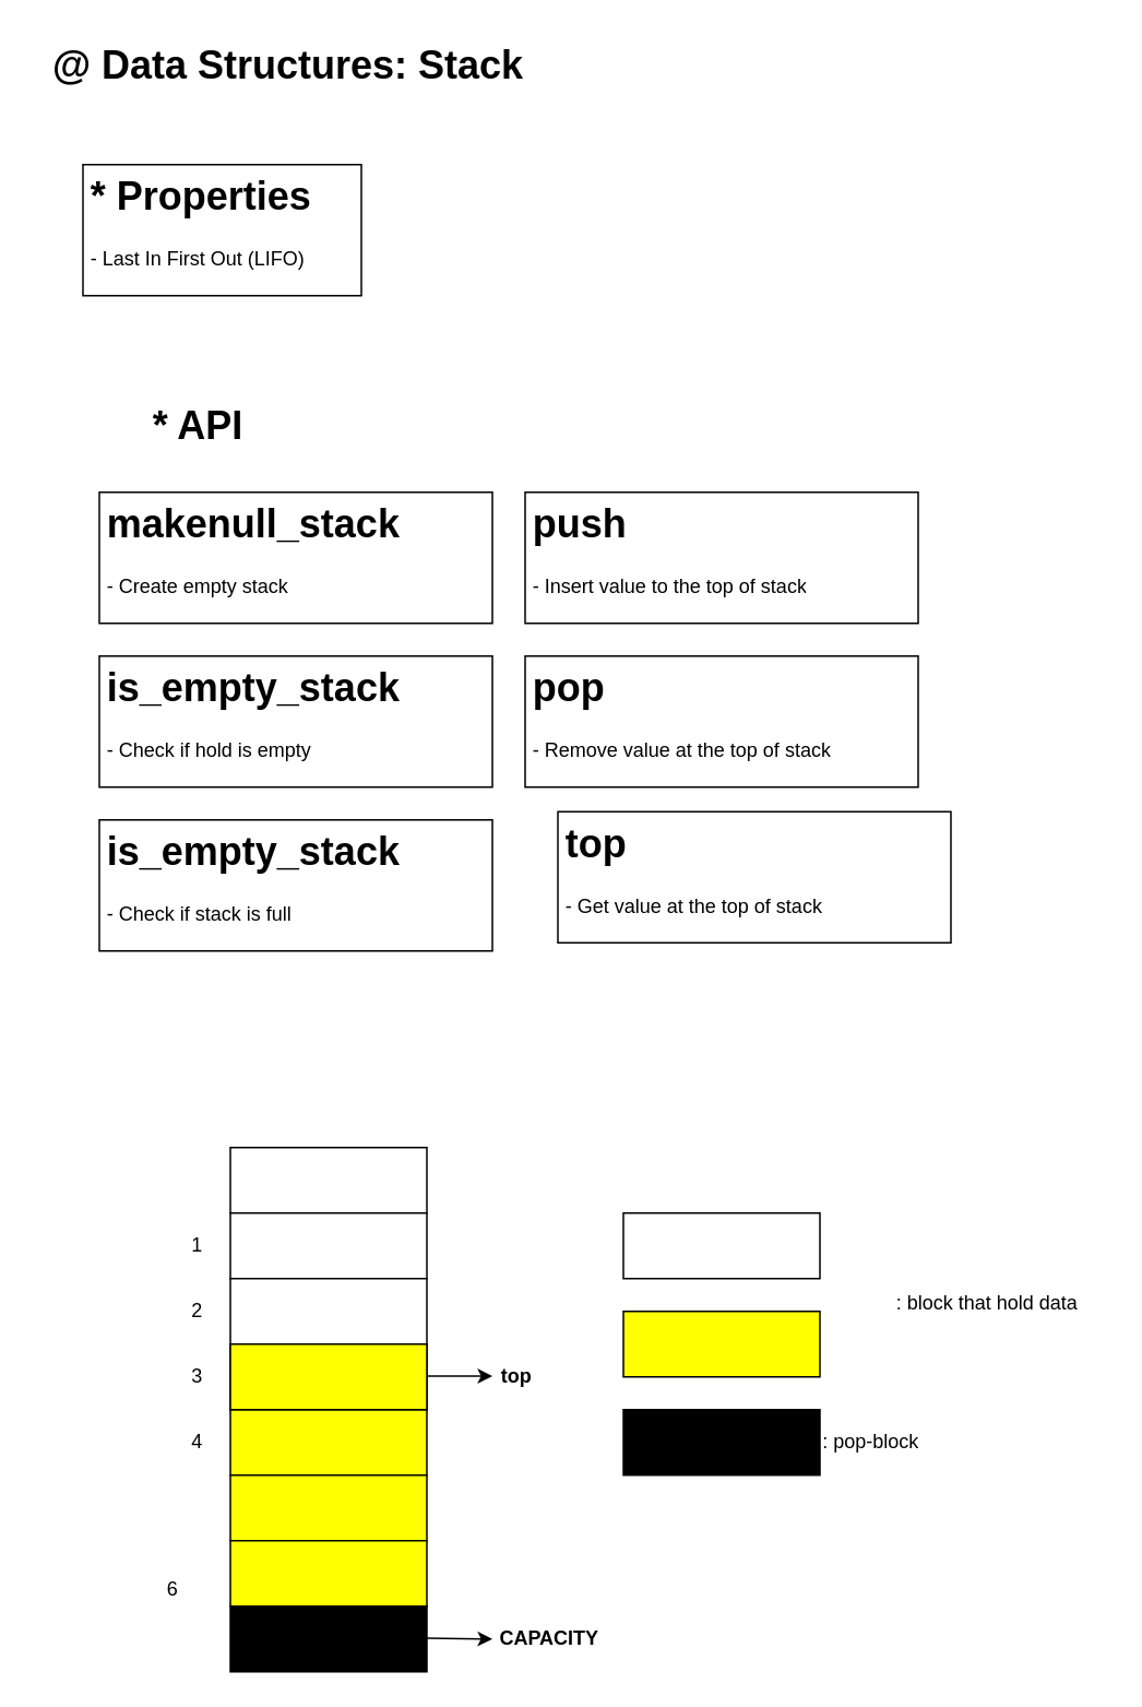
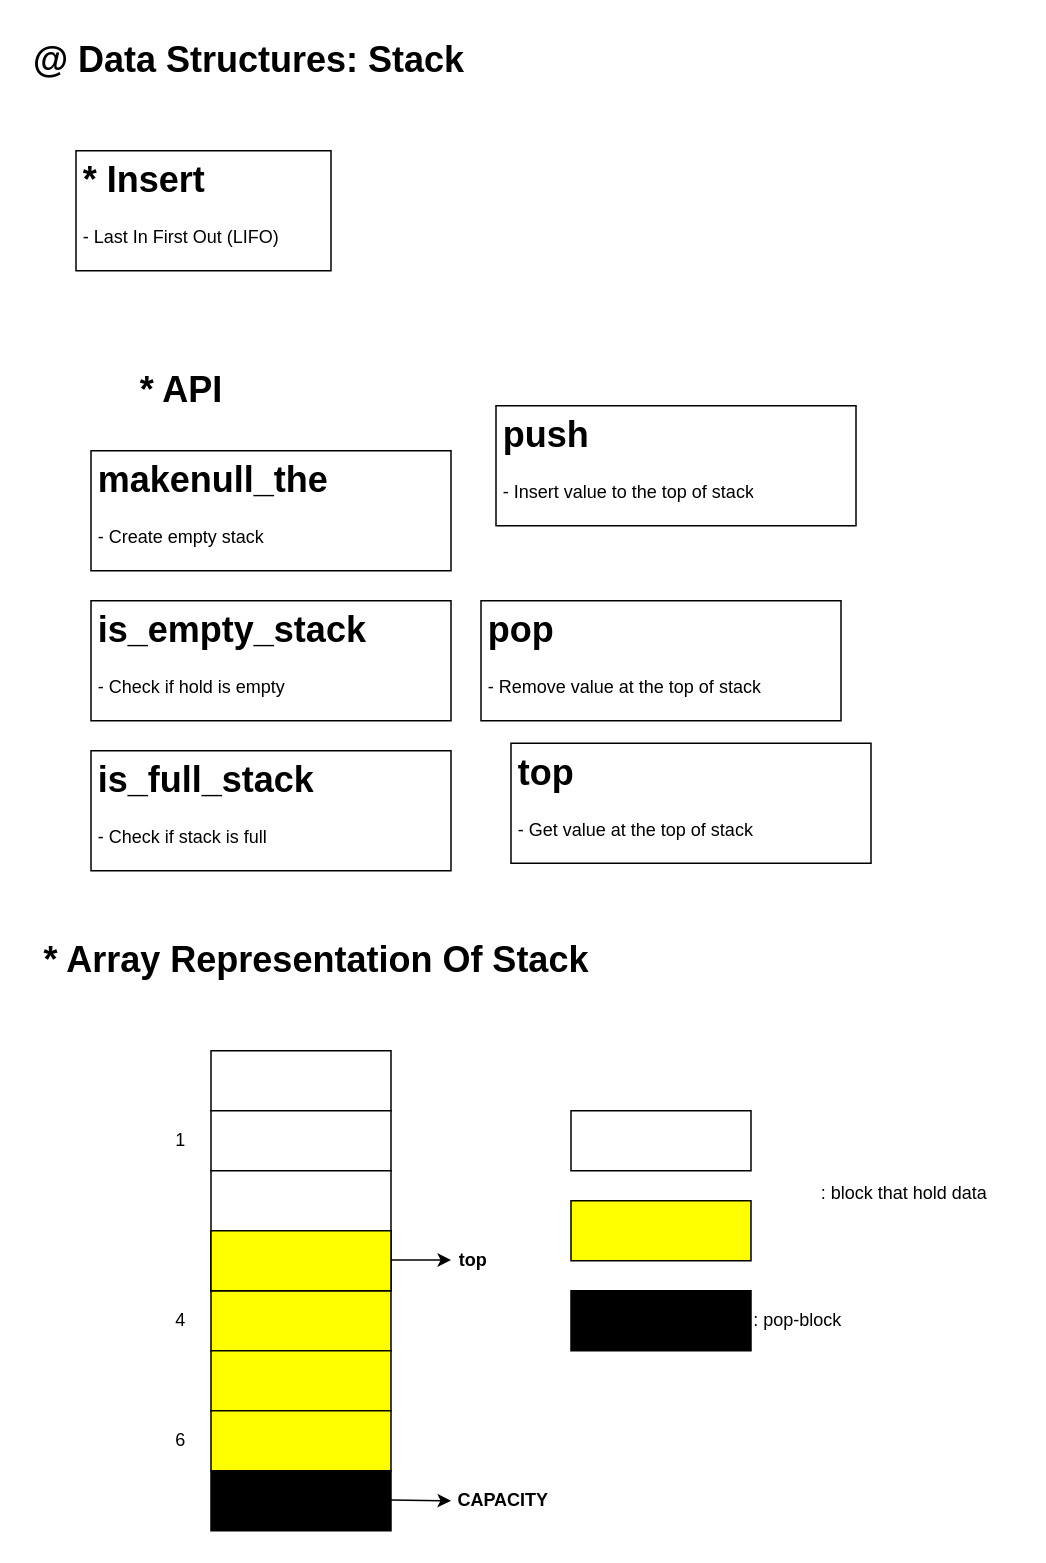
- <mxCell id="2" value="@ Data Structures: Stack" style="text;strokeColor=none;fillColor=none;html=1;fontSize=24;fontStyle=1;verticalAlign=middle;align=center;" parent="1" vertex="1"><mxGeometry width="310" height="40" as="geometry" x="20" y="20" /></mxCell>
+ <mxCell id="2" value="@ Data Structures: Stack" style="text;strokeColor=none;fillColor=none;html=1;fontSize=24;fontStyle=1;verticalAlign=middle;align=center;" parent="1" vertex="1"><mxGeometry x="10" y="20" width="310" height="40" as="geometry" /></mxCell>
- <mxCell id="3" value="&lt;h1&gt;* Properties&lt;/h1&gt;&lt;p&gt;- Last In First Out (LIFO)&lt;/p&gt;&lt;p&gt;&lt;br&gt;&lt;/p&gt;" style="text;html=1;strokeColor=#000000;fillColor=none;spacing=5;spacingTop=-20;whiteSpace=wrap;overflow=hidden;rounded=0;" parent="1" vertex="1"><mxGeometry x="50" y="100" width="170" height="80" as="geometry" /></mxCell>
+ <mxCell id="3" value="&lt;h1&gt;* Insert&lt;/h1&gt;&lt;p&gt;- Last In First Out (LIFO)&lt;/p&gt;&lt;p&gt;&lt;br&gt;&lt;/p&gt;" style="text;html=1;strokeColor=#000000;fillColor=none;spacing=5;spacingTop=-20;whiteSpace=wrap;overflow=hidden;rounded=0;" parent="1" vertex="1"><mxGeometry x="50" y="100" width="170" height="80" as="geometry" /></mxCell>
- <mxCell id="5" value="&lt;h1&gt;makenull_stack&lt;/h1&gt;&lt;p&gt;- Create empty stack&lt;/p&gt;" style="text;html=1;strokeColor=#000000;fillColor=none;spacing=5;spacingTop=-20;whiteSpace=wrap;overflow=hidden;rounded=0;" parent="1" vertex="1"><mxGeometry x="60" y="300" width="240" height="80" as="geometry" /></mxCell>
+ <mxCell id="5" value="&lt;h1&gt;makenull_the&lt;/h1&gt;&lt;p&gt;- Create empty stack&lt;/p&gt;" style="text;html=1;strokeColor=#000000;fillColor=none;spacing=5;spacingTop=-20;whiteSpace=wrap;overflow=hidden;rounded=0;" parent="1" vertex="1"><mxGeometry x="60" y="300" width="240" height="80" as="geometry" /></mxCell>
- <mxCell id="8" value="&lt;h1&gt;push&lt;/h1&gt;&lt;p&gt;- Insert value to the top of stack&lt;/p&gt;" style="text;html=1;strokeColor=#000000;fillColor=none;spacing=5;spacingTop=-20;whiteSpace=wrap;overflow=hidden;rounded=0;" parent="1" vertex="1"><mxGeometry x="320" y="300" width="240" height="80" as="geometry" /></mxCell>
+ <mxCell id="8" value="&lt;h1&gt;push&lt;/h1&gt;&lt;p&gt;- Insert value to the top of stack&lt;/p&gt;" style="text;html=1;strokeColor=#000000;fillColor=none;spacing=5;spacingTop=-20;whiteSpace=wrap;overflow=hidden;rounded=0;" parent="1" vertex="1"><mxGeometry x="330" y="270" width="240" height="80" as="geometry" /></mxCell>
- <mxCell id="7" value="&lt;h1&gt;is_empty_stack&lt;/h1&gt;&lt;p&gt;- Check if stack is full&lt;/p&gt;" style="text;html=1;strokeColor=#000000;fillColor=none;spacing=5;spacingTop=-20;whiteSpace=wrap;overflow=hidden;rounded=0;" parent="1" vertex="1"><mxGeometry x="60" y="500" width="240" height="80" as="geometry" /></mxCell>
+ <mxCell id="7" value="&lt;h1&gt;is_full_stack&lt;/h1&gt;&lt;p&gt;- Check if stack is full&lt;/p&gt;" style="text;html=1;strokeColor=#000000;fillColor=none;spacing=5;spacingTop=-20;whiteSpace=wrap;overflow=hidden;rounded=0;" parent="1" vertex="1"><mxGeometry x="60" y="500" width="240" height="80" as="geometry" /></mxCell>
+ <mxCell id="11" value="* Array Representation Of Stack" style="text;strokeColor=none;fillColor=none;html=1;fontSize=24;fontStyle=1;verticalAlign=middle;align=center;" parent="1" vertex="1"><mxGeometry y="620" width="380" height="40" as="geometry" x="20" /></mxCell>
- <mxCell id="23" value="2" style="text;html=1;strokeColor=none;fillColor=none;align=center;verticalAlign=middle;whiteSpace=wrap;rounded=0;" parent="1" vertex="1"><mxGeometry x="100" y="780" width="40" height="40" as="geometry" /></mxCell>
- <mxCell id="24" value="3" style="text;html=1;strokeColor=none;fillColor=none;align=center;verticalAlign=middle;whiteSpace=wrap;rounded=0;" parent="1" vertex="1"><mxGeometry x="100" y="820" width="40" height="40" as="geometry" /></mxCell>
- <mxCell id="26" value="6" style="text;html=1;strokeColor=none;fillColor=none;align=center;verticalAlign=middle;whiteSpace=wrap;rounded=0;" parent="1" vertex="1"><mxGeometry x="85" y="950" width="40" height="40" as="geometry" /></mxCell>
+ <mxCell id="26" value="6" style="text;html=1;strokeColor=none;fillColor=none;align=center;verticalAlign=middle;whiteSpace=wrap;rounded=0;" parent="1" vertex="1"><mxGeometry x="100" y="940" width="40" height="40" as="geometry" /></mxCell>
